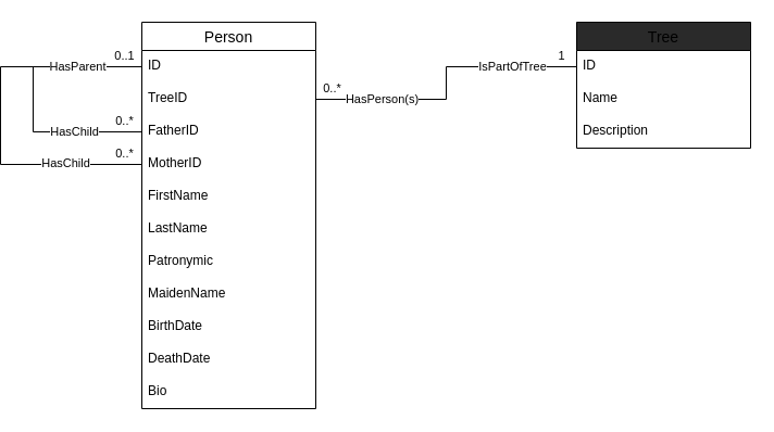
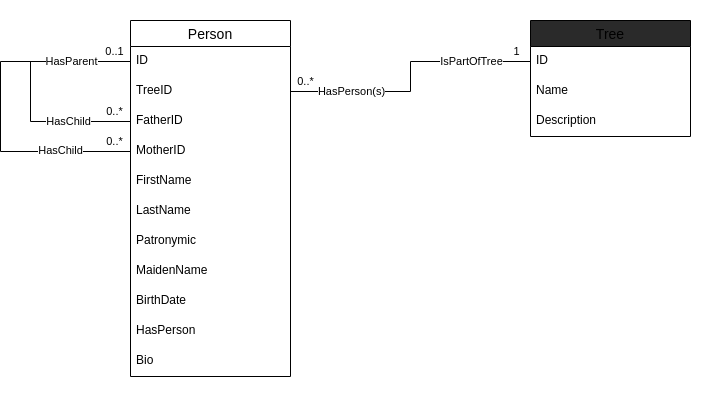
- <mxCell id="17" value="DeathDate" style="text;strokeColor=none;fillColor=none;spacingLeft=4;spacingRight=4;overflow=hidden;rotatable=0;points=[[0,0.5],[1,0.5]];portConstraint=eastwest;fontSize=12;" parent="2" vertex="1"><mxGeometry y="296" width="160" height="30" as="geometry" /></mxCell>
+ <mxCell id="17" value="HasPerson" style="text;strokeColor=none;fillColor=none;spacingLeft=4;spacingRight=4;overflow=hidden;rotatable=0;points=[[0,0.5],[1,0.5]];portConstraint=eastwest;fontSize=12;" parent="2" vertex="1"><mxGeometry y="296" width="160" height="30" as="geometry" /></mxCell>
